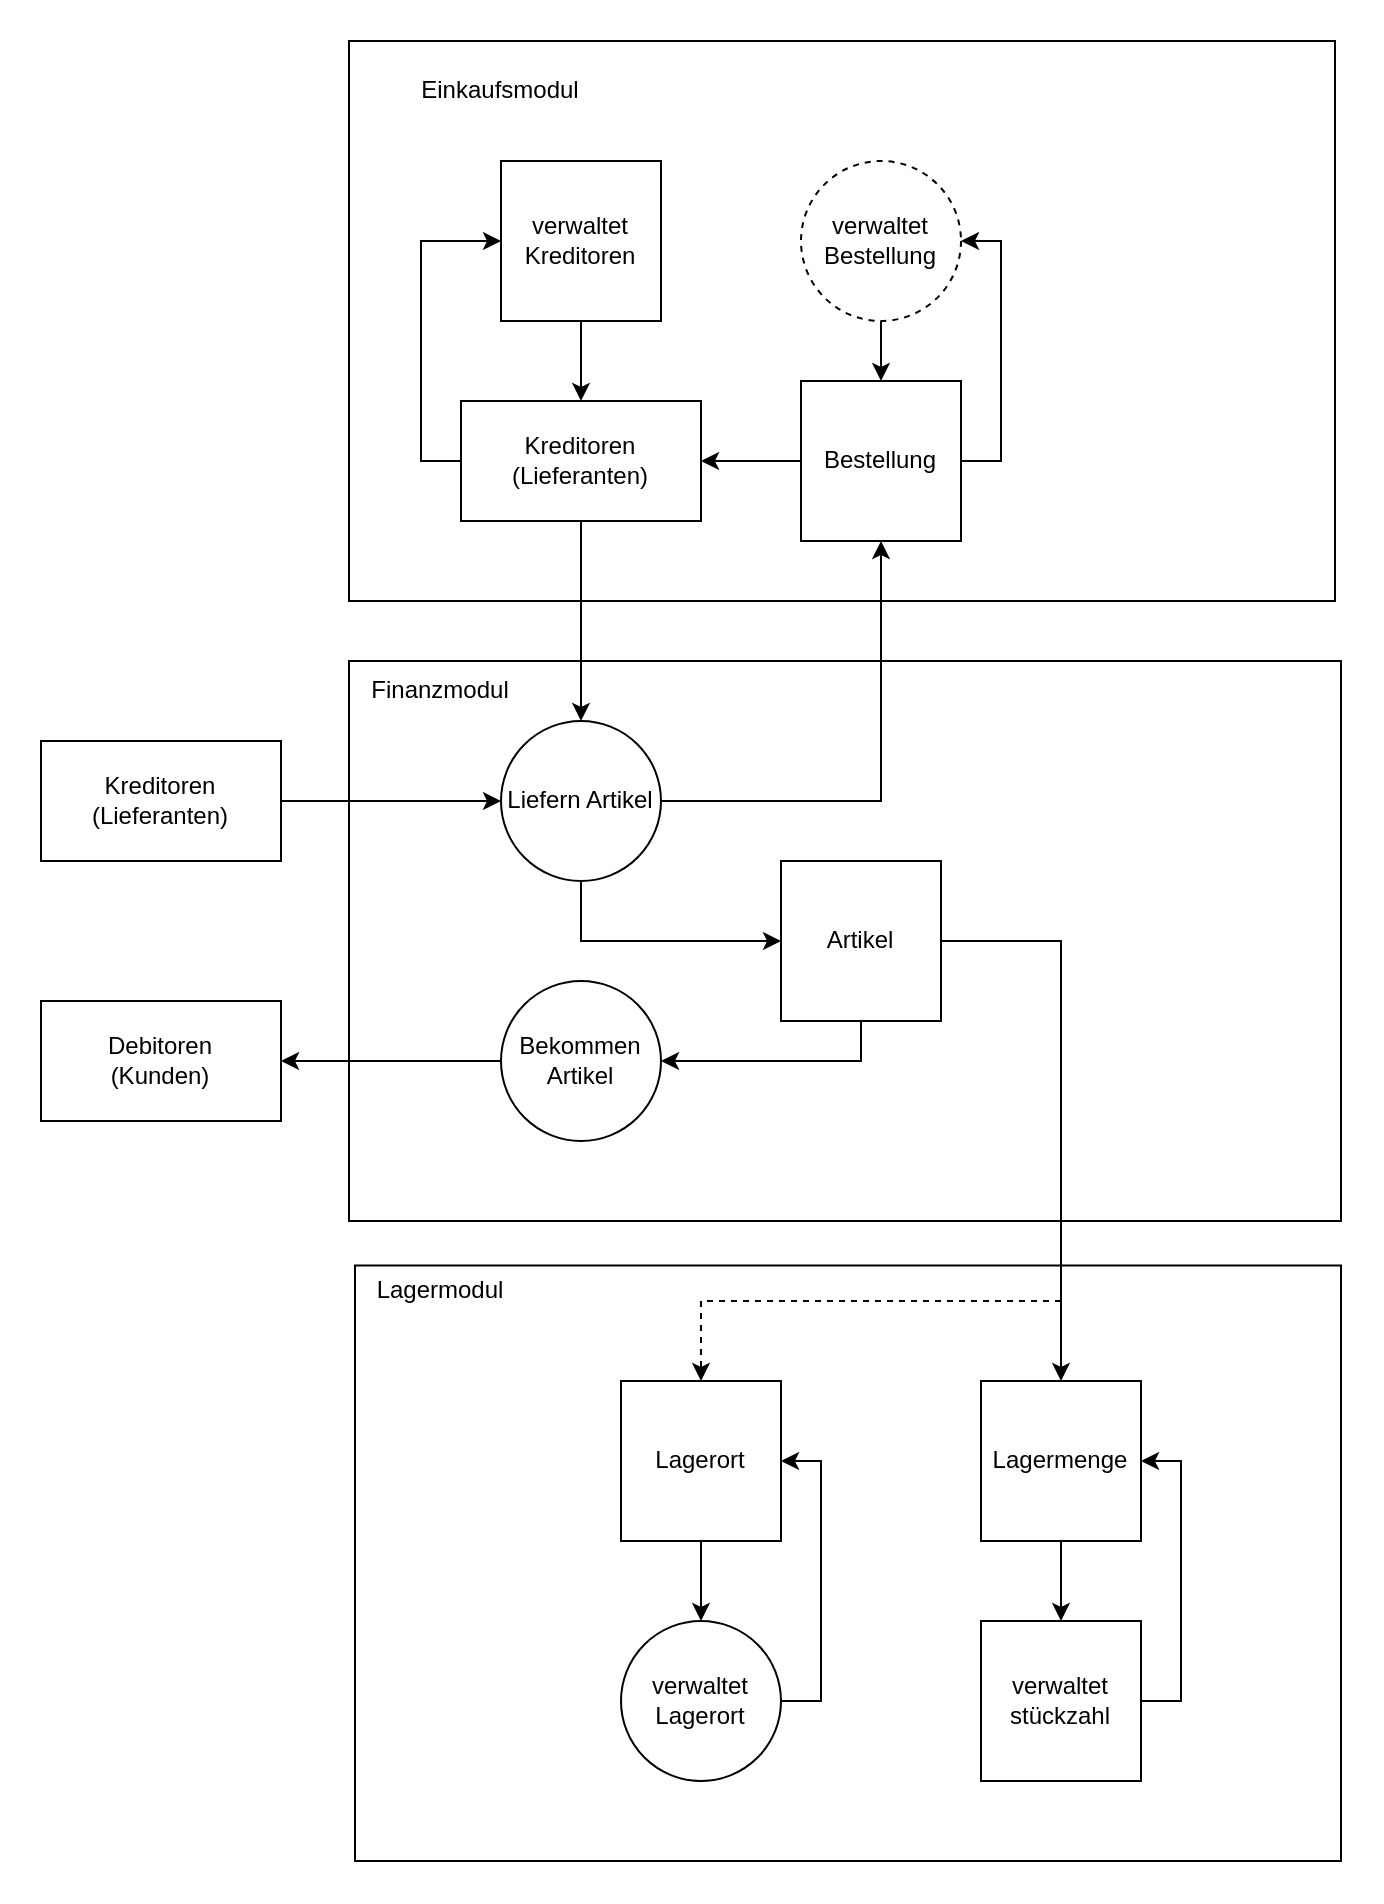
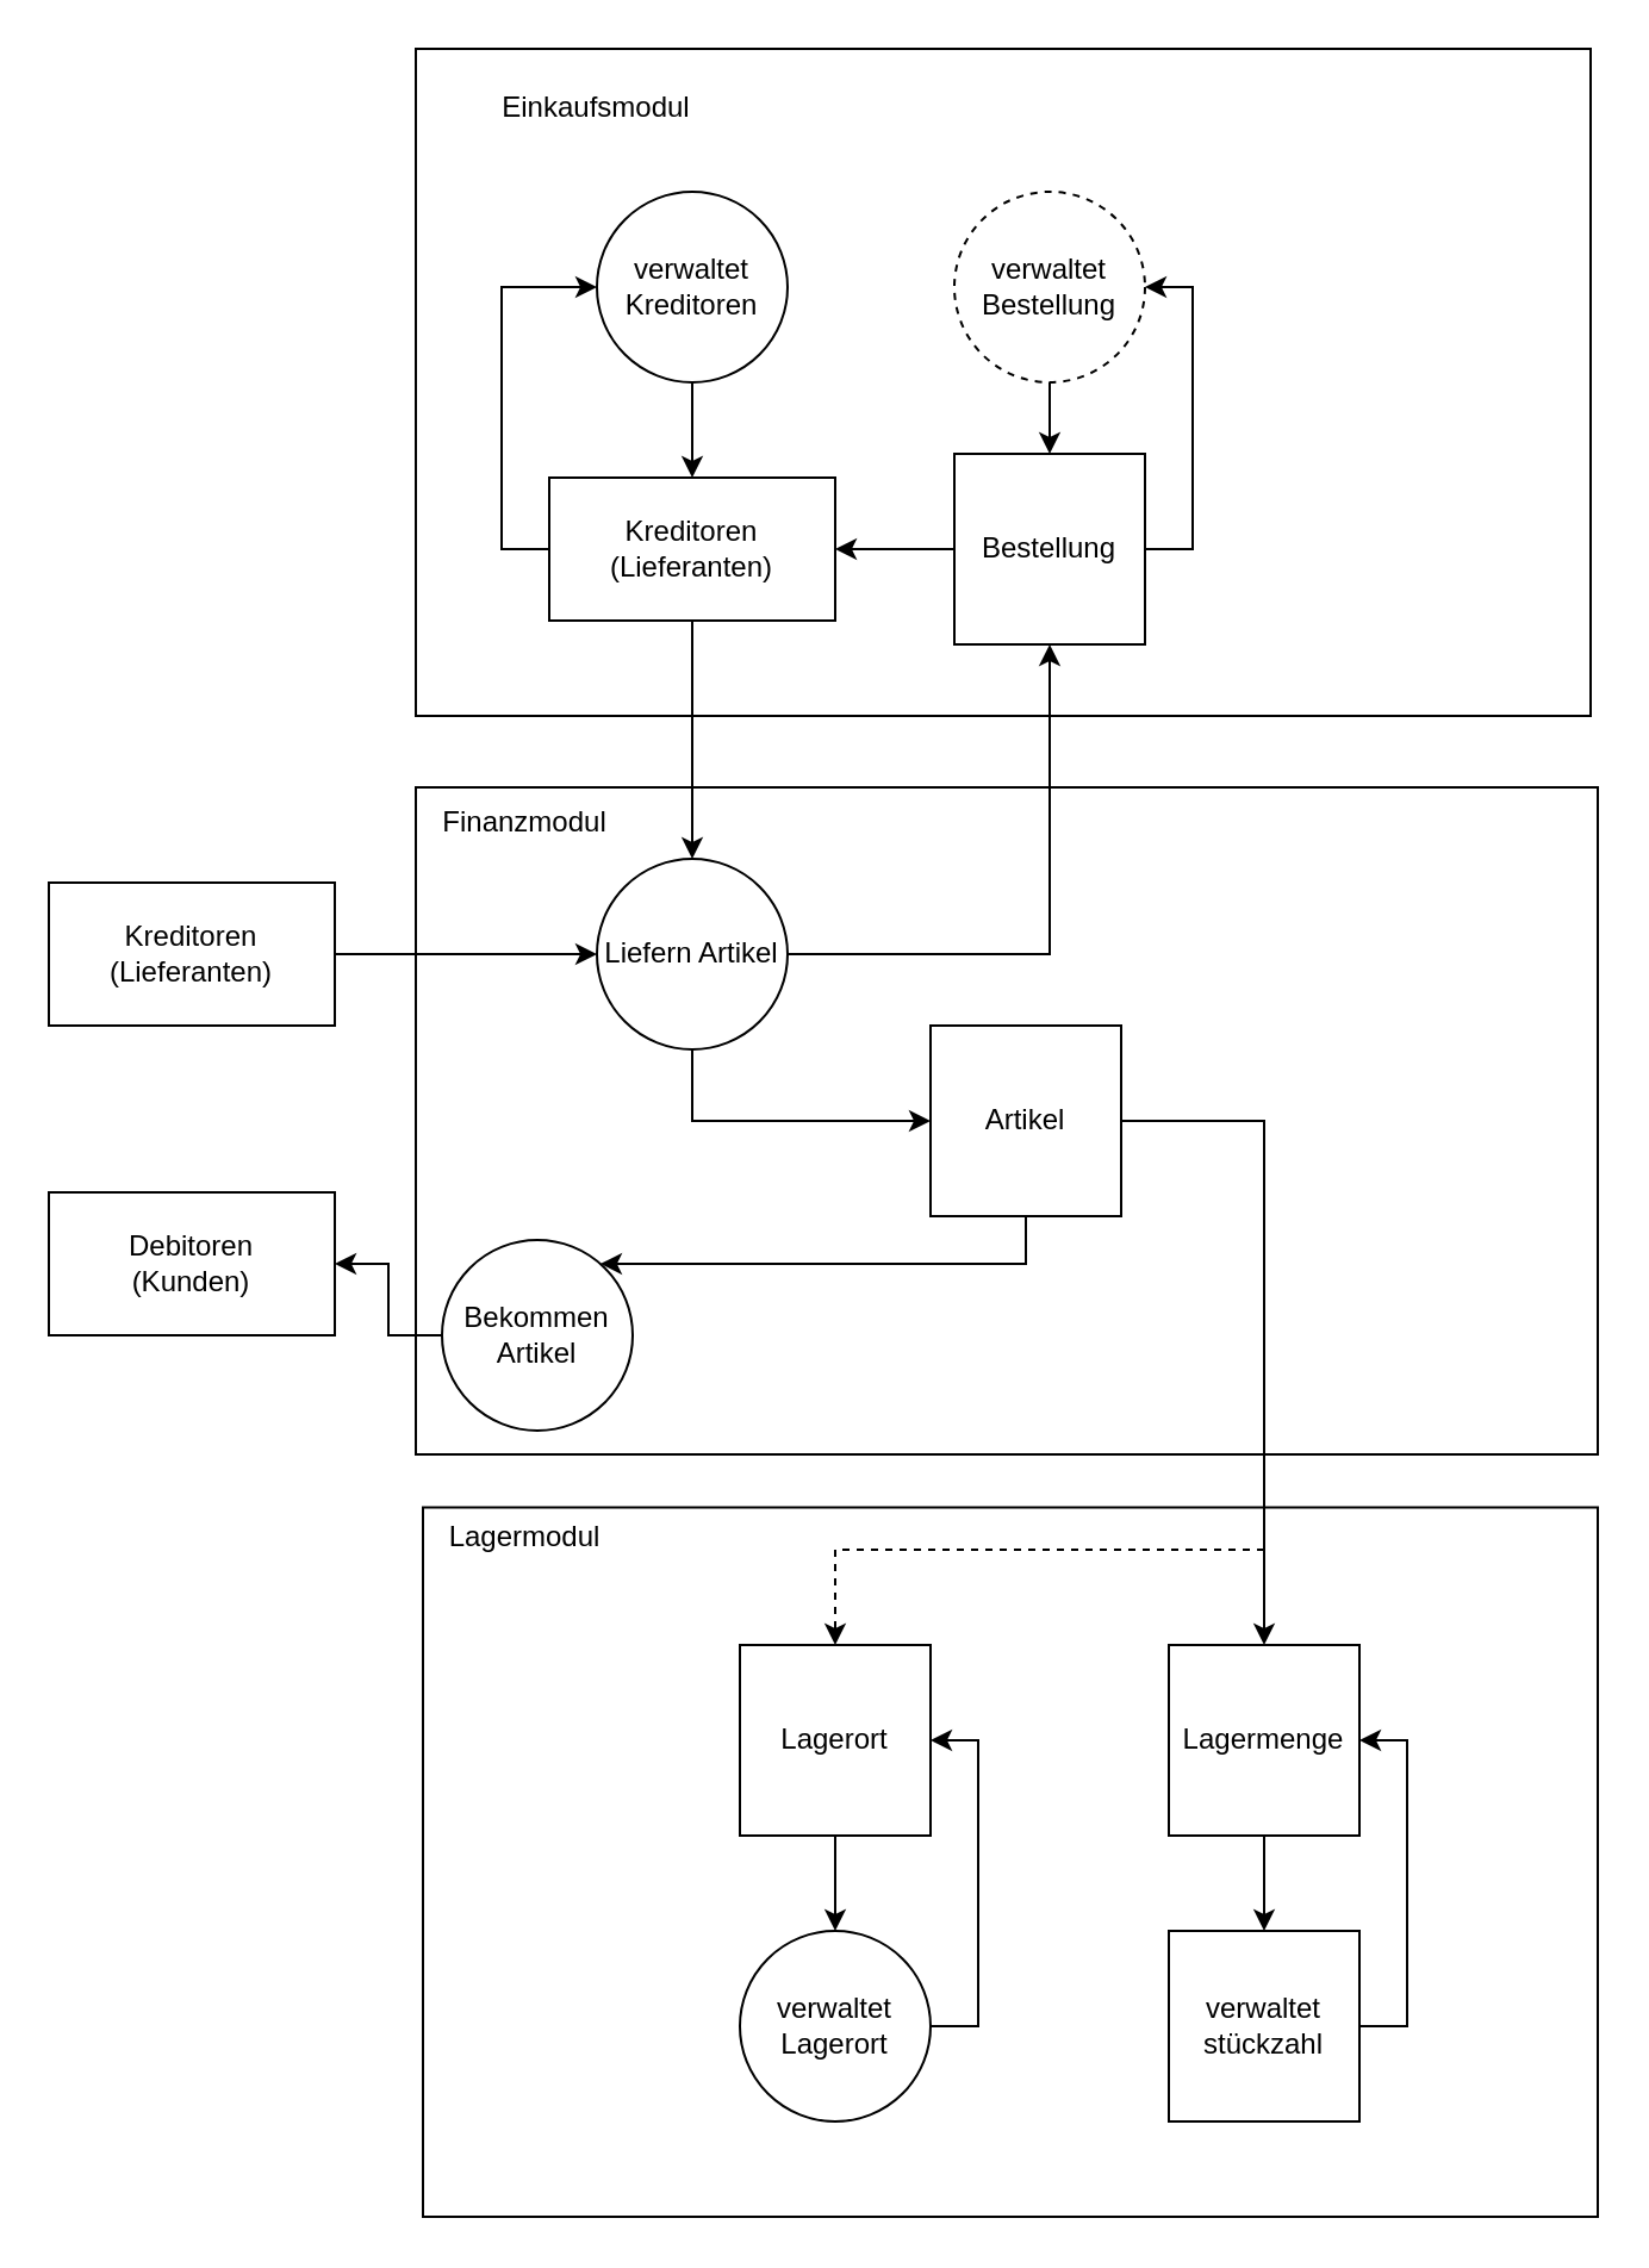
- <mxCell id="30" value="verwaltet Kreditoren" style="whiteSpace=wrap;html=1;aspect=fixed;rounded=0;" vertex="1" parent="1"><mxGeometry x="250" y="80" width="80" height="80" as="geometry" /></mxCell>
+ <mxCell id="30" value="verwaltet Kreditoren" style="ellipse;whiteSpace=wrap;html=1;aspect=fixed;" vertex="1" parent="1"><mxGeometry x="250" y="80" width="80" height="80" as="geometry" /></mxCell>
- <mxCell id="16" value="Bekommen Artikel" style="ellipse;whiteSpace=wrap;html=1;aspect=fixed;" vertex="1" parent="1"><mxGeometry x="250" y="490" width="80" height="80" as="geometry" /></mxCell>
+ <mxCell id="16" value="Bekommen Artikel" style="ellipse;whiteSpace=wrap;html=1;aspect=fixed;" vertex="1" parent="1"><mxGeometry x="185" y="520" width="80" height="80" as="geometry" /></mxCell>
